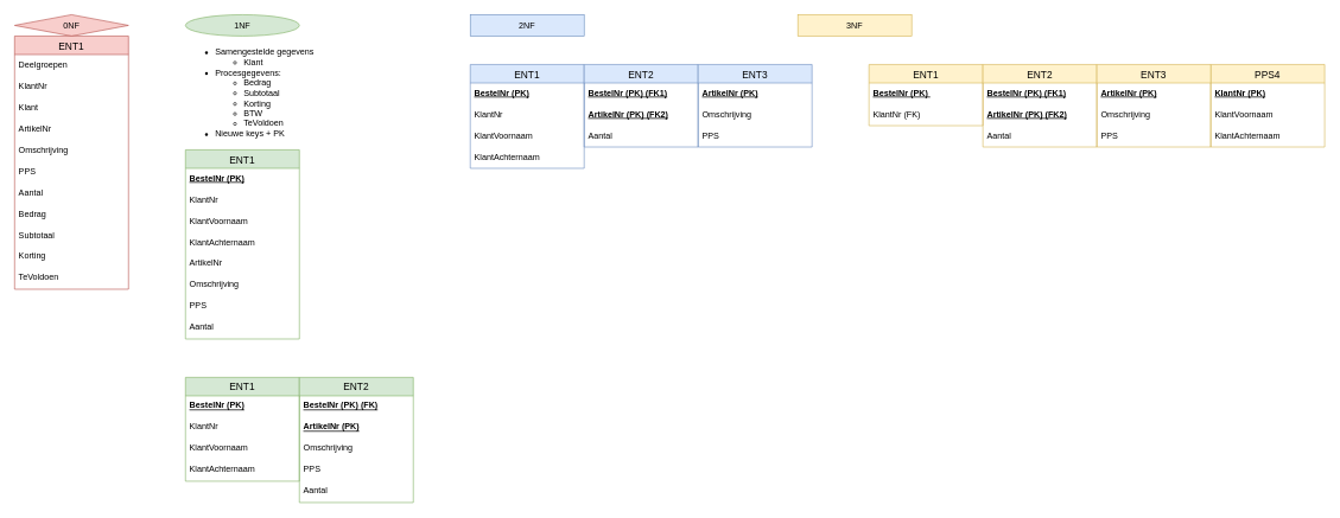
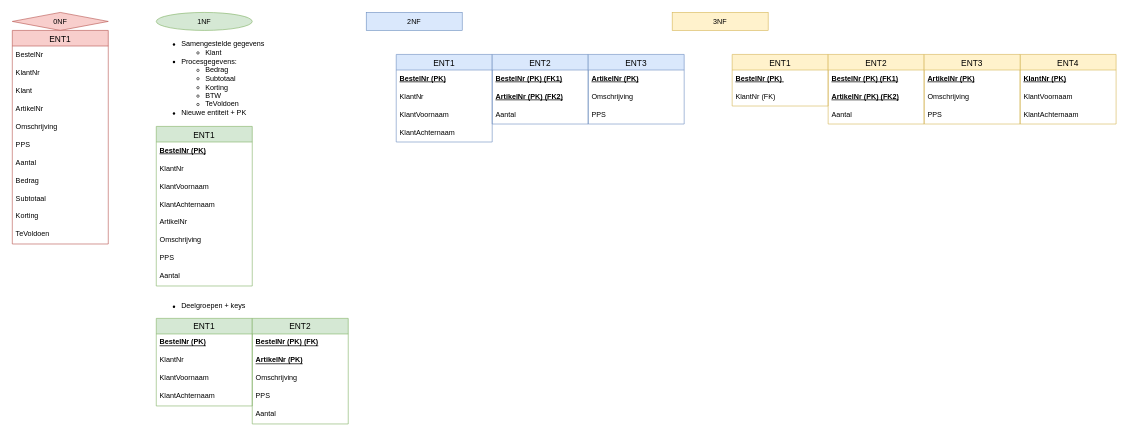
- <mxCell id="4" value="2NF" style="whiteSpace=wrap;html=1;align=center;fillColor=#dae8fc;strokeColor=#6c8ebf;" vertex="1" parent="1"><mxGeometry x="660" y="20" width="160" height="30" as="geometry" /></mxCell>
+ <mxCell id="4" value="2NF" style="whiteSpace=wrap;html=1;align=center;fillColor=#dae8fc;strokeColor=#6c8ebf;" vertex="1" parent="1"><mxGeometry x="610" y="20" width="160" height="30" as="geometry" /></mxCell>
- <mxCell id="7" value="Deelgroepen" style="text;strokeColor=none;fillColor=none;spacingLeft=4;spacingRight=4;overflow=hidden;rotatable=0;points=[[0,0.5],[1,0.5]];portConstraint=eastwest;fontSize=12;" vertex="1" parent="6"><mxGeometry y="26" width="160" height="30" as="geometry" /></mxCell>
+ <mxCell id="7" value="BestelNr" style="text;strokeColor=none;fillColor=none;spacingLeft=4;spacingRight=4;overflow=hidden;rotatable=0;points=[[0,0.5],[1,0.5]];portConstraint=eastwest;fontSize=12;" vertex="1" parent="6"><mxGeometry y="26" width="160" height="30" as="geometry" /></mxCell>
- <mxCell id="40" value="PPS4" style="swimlane;fontStyle=0;childLayout=stackLayout;horizontal=1;startSize=26;horizontalStack=0;resizeParent=1;resizeParentMax=0;resizeLast=0;collapsible=1;marginBottom=0;align=center;fontSize=14;fillColor=#fff2cc;strokeColor=#d6b656;" vertex="1" parent="1"><mxGeometry x="1700" y="90" width="160" height="116" as="geometry" /></mxCell>
+ <mxCell id="40" value="ENT4" style="swimlane;fontStyle=0;childLayout=stackLayout;horizontal=1;startSize=26;horizontalStack=0;resizeParent=1;resizeParentMax=0;resizeLast=0;collapsible=1;marginBottom=0;align=center;fontSize=14;fillColor=#fff2cc;strokeColor=#d6b656;" vertex="1" parent="1"><mxGeometry x="1700" y="90" width="160" height="116" as="geometry" /></mxCell>
- <mxCell id="66" value="&lt;ul&gt;&lt;li&gt;Samengestelde gegevens&lt;/li&gt;&lt;ul&gt;&lt;li&gt;Klant&lt;/li&gt;&lt;/ul&gt;&lt;li&gt;Procesgegevens:&lt;/li&gt;&lt;ul&gt;&lt;li&gt;Bedrag&lt;/li&gt;&lt;li&gt;Subtotaal&lt;/li&gt;&lt;li&gt;Korting&lt;/li&gt;&lt;li&gt;BTW&lt;/li&gt;&lt;li&gt;TeVoldoen&lt;/li&gt;&lt;/ul&gt;&lt;li&gt;Nieuwe keys + PK&lt;/li&gt;&lt;/ul&gt;" style="text;html=1;strokeColor=none;fillColor=none;align=left;verticalAlign=middle;whiteSpace=wrap;rounded=0;" vertex="1" parent="1"><mxGeometry x="260" y="60" width="440" height="140" as="geometry" /></mxCell>
+ <mxCell id="66" value="&lt;ul&gt;&lt;li&gt;Samengestelde gegevens&lt;/li&gt;&lt;ul&gt;&lt;li&gt;Klant&lt;/li&gt;&lt;/ul&gt;&lt;li&gt;Procesgegevens:&lt;/li&gt;&lt;ul&gt;&lt;li&gt;Bedrag&lt;/li&gt;&lt;li&gt;Subtotaal&lt;/li&gt;&lt;li&gt;Korting&lt;/li&gt;&lt;li&gt;BTW&lt;/li&gt;&lt;li&gt;TeVoldoen&lt;/li&gt;&lt;/ul&gt;&lt;li&gt;Nieuwe entiteit + PK&lt;/li&gt;&lt;/ul&gt;" style="text;html=1;strokeColor=none;fillColor=none;align=left;verticalAlign=middle;whiteSpace=wrap;rounded=0;" vertex="1" parent="1"><mxGeometry x="260" y="60" width="440" height="140" as="geometry" /></mxCell>
+ <mxCell id="67" value="&lt;ul&gt;&lt;li&gt;Deelgroepen + keys&lt;/li&gt;&lt;/ul&gt;" style="text;html=1;align=left;verticalAlign=middle;resizable=0;points=[];autosize=1;" vertex="1" parent="1"><mxGeometry x="260" y="490" width="160" height="40" as="geometry" /></mxCell>
